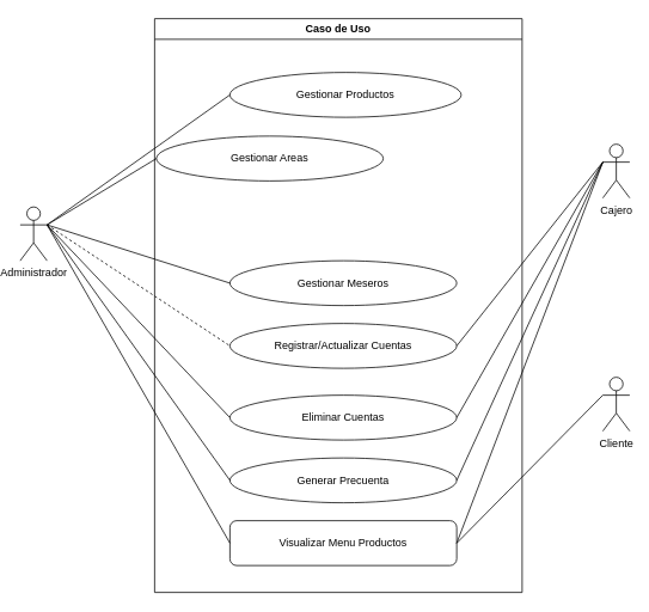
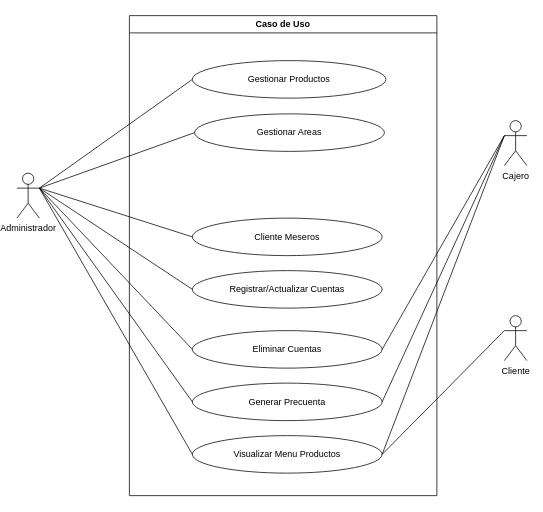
- <mxCell id="4" value="Gestionar Areas" style="ellipse;whiteSpace=wrap;html=1;" parent="2" vertex="1"><mxGeometry x="2" y="131" width="253" height="50" as="geometry" /></mxCell>
+ <mxCell id="4" value="Gestionar Areas" style="ellipse;whiteSpace=wrap;html=1;" parent="2" vertex="1"><mxGeometry x="87" y="131" width="253" height="50" as="geometry" /></mxCell>
- <mxCell id="17" value="" style="endArrow=none;html=1;rounded=0;entryX=1;entryY=0.5;entryDx=0;entryDy=0;exitX=0;exitY=0.333;exitDx=0;exitDy=0;exitPerimeter=0;" parent="1" source="11" target="6" edge="1"><mxGeometry width="50" height="50" relative="1" as="geometry"><mxPoint x="630" y="400" as="sourcePoint" /><mxPoint x="680" y="350" as="targetPoint" /></mxGeometry></mxCell>
- <mxCell id="5" value="Gestionar Meseros" style="ellipse;whiteSpace=wrap;html=1;" parent="2" vertex="1"><mxGeometry x="84" y="270" width="253" height="50" as="geometry" /></mxCell>
+ <mxCell id="5" value="Cliente Meseros" style="ellipse;whiteSpace=wrap;html=1;" parent="2" vertex="1"><mxGeometry x="84" y="270" width="253" height="50" as="geometry" /></mxCell>
- <mxCell id="15" value="" style="endArrow=none;html=1;rounded=0;entryX=0;entryY=0.5;entryDx=0;entryDy=0;exitX=1;exitY=0.333;exitDx=0;exitDy=0;exitPerimeter=0;dashed=1;" parent="1" source="10" target="6" edge="1"><mxGeometry width="50" height="50" relative="1" as="geometry"><mxPoint x="30" y="460" as="sourcePoint" /><mxPoint x="80" y="410" as="targetPoint" /></mxGeometry></mxCell>
+ <mxCell id="15" value="" style="endArrow=none;html=1;rounded=0;entryX=0;entryY=0.5;entryDx=0;entryDy=0;exitX=1;exitY=0.333;exitDx=0;exitDy=0;exitPerimeter=0;" parent="1" source="10" target="6" edge="1"><mxGeometry width="50" height="50" relative="1" as="geometry"><mxPoint x="30" y="460" as="sourcePoint" /><mxPoint x="80" y="410" as="targetPoint" /></mxGeometry></mxCell>
- <mxCell id="9" value="Visualizar Menu Productos" style="whiteSpace=wrap;html=1;rounded=1;" vertex="1" parent="2"><mxGeometry x="84" y="560" width="253" height="50" as="geometry" /></mxCell>
+ <mxCell id="9" value="Visualizar Menu Productos" style="ellipse;whiteSpace=wrap;html=1;" vertex="1" parent="2"><mxGeometry x="84" y="560" width="253" height="50" as="geometry" /></mxCell>
